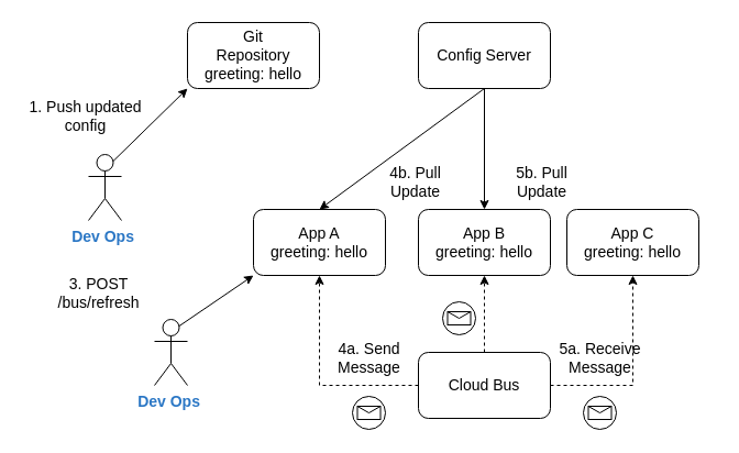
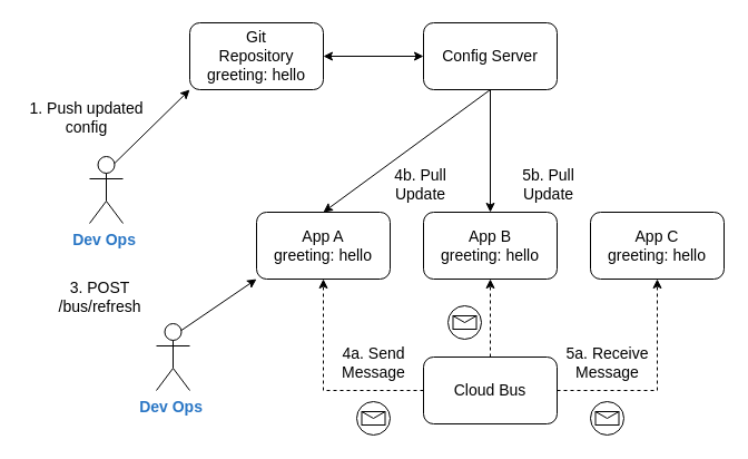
+ <mxCell id="2" style="edgeStyle=orthogonalEdgeStyle;rounded=0;orthogonalLoop=1;jettySize=auto;html=1;exitX=1;exitY=0.5;exitDx=0;exitDy=0;startArrow=classic;startFill=1;" edge="1" parent="1" source="3" target="6"><mxGeometry relative="1" as="geometry" /></mxCell>
- <mxCell id="12" value="&lt;font style=&quot;font-size: 14px&quot;&gt;App C&lt;br&gt;greeting: hello&lt;/font&gt;" style="rounded=1;whiteSpace=wrap;html=1;" vertex="1" parent="1"><mxGeometry x="515" y="190" width="120" height="60" as="geometry" /></mxCell>
+ <mxCell id="12" value="&lt;font style=&quot;font-size: 14px&quot;&gt;App C&lt;br&gt;greeting: hello&lt;/font&gt;" style="rounded=1;whiteSpace=wrap;html=1;" vertex="1" parent="1"><mxGeometry x="530" y="190" width="120" height="60" as="geometry" /></mxCell>
